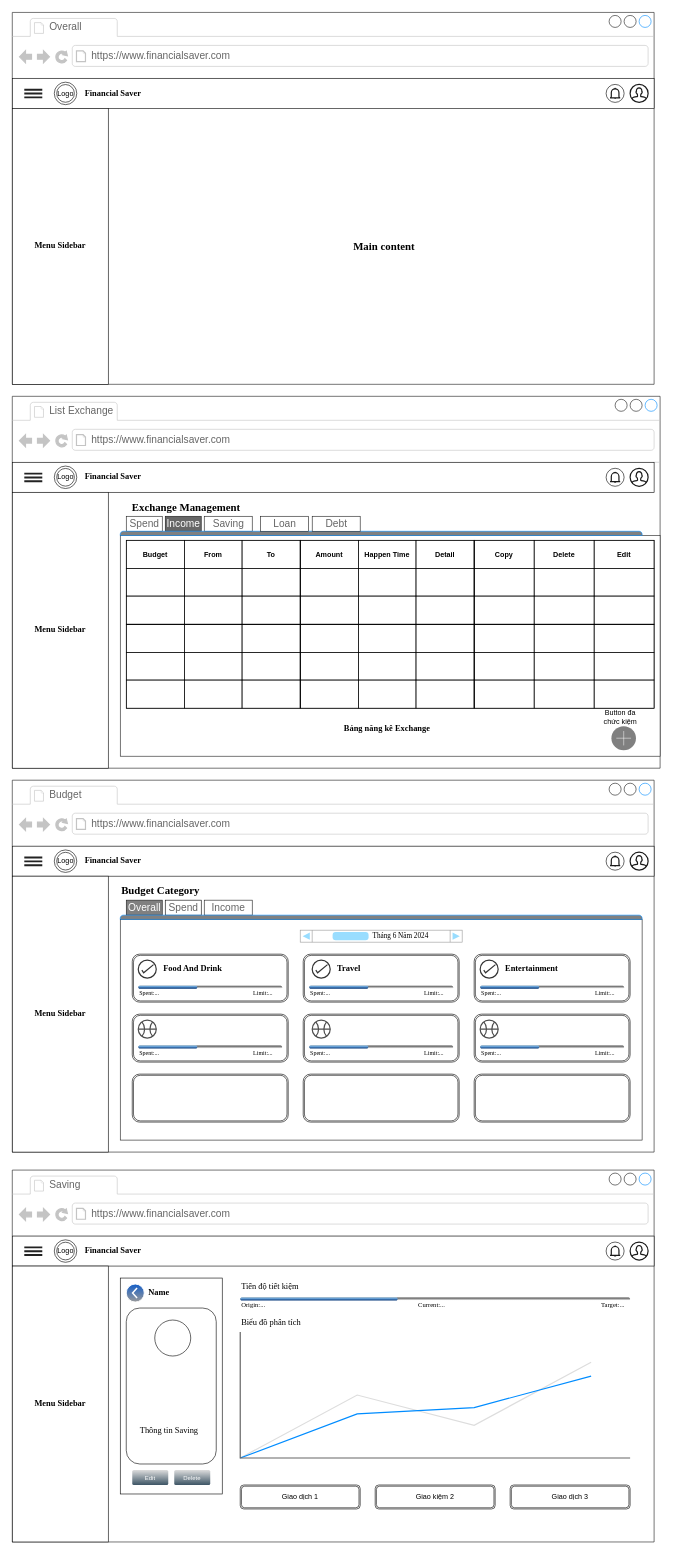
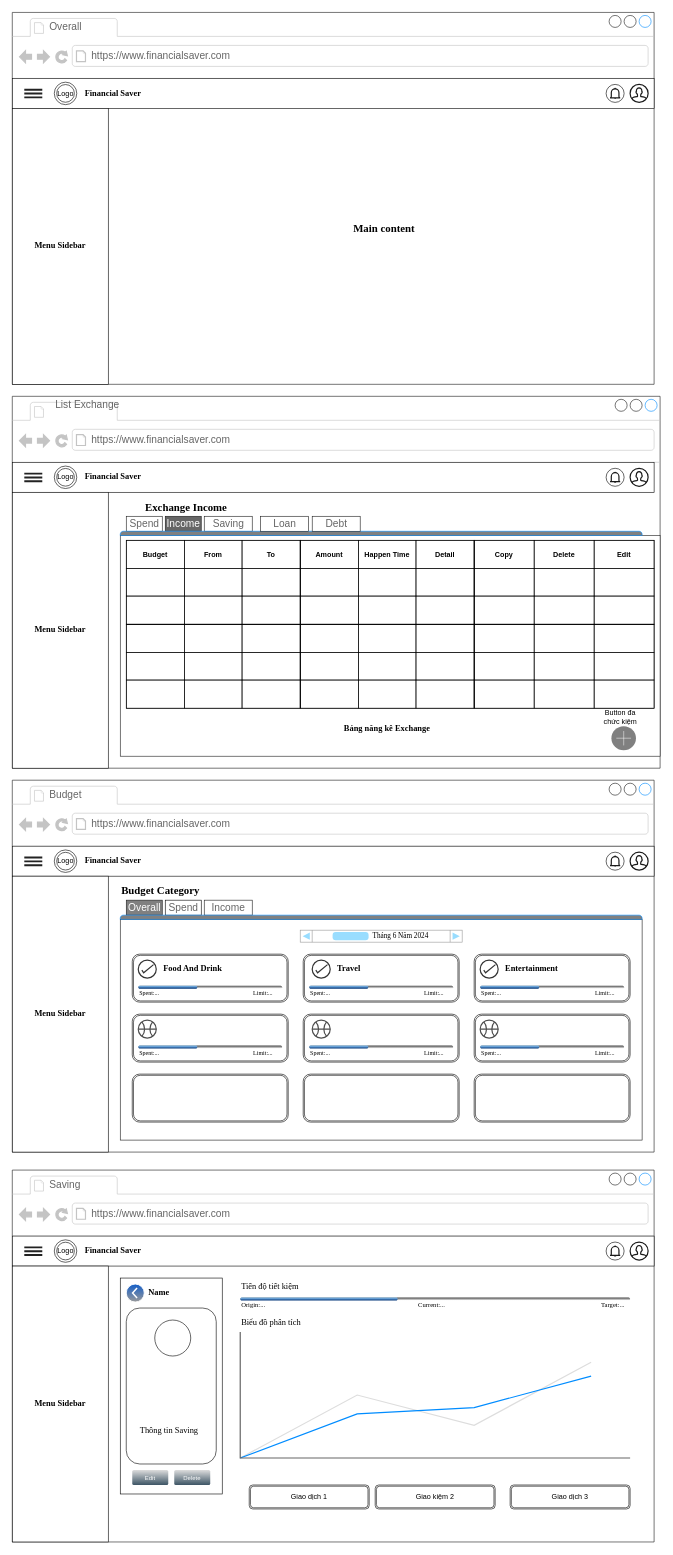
- <mxCell id="10" value="&lt;font face=&quot;Tahoma&quot; style=&quot;font-size: 18px;&quot;&gt;&lt;b&gt;Main content&lt;/b&gt;&lt;/font&gt;" style="text;html=1;align=center;verticalAlign=middle;whiteSpace=wrap;rounded=0;" vertex="1" parent="2"><mxGeometry x="550" y="375" width="140" height="30" as="geometry" /></mxCell>
+ <mxCell id="10" value="&lt;font face=&quot;Tahoma&quot; style=&quot;font-size: 18px;&quot;&gt;&lt;b&gt;Main content&lt;/b&gt;&lt;/font&gt;" style="text;html=1;align=center;verticalAlign=middle;whiteSpace=wrap;rounded=0;" vertex="1" parent="2"><mxGeometry x="550" y="345" width="140" height="30" as="geometry" /></mxCell>
- <mxCell id="15" value="List Exchange" style="strokeWidth=1;shadow=0;dashed=0;align=center;html=1;shape=mxgraph.mockup.containers.anchor;fontSize=17;fontColor=#666666;align=left;whiteSpace=wrap;" vertex="1" parent="14"><mxGeometry x="60" y="12" width="110" height="26" as="geometry" /></mxCell>
+ <mxCell id="15" value="List Exchange" style="strokeWidth=1;shadow=0;dashed=0;align=center;html=1;shape=mxgraph.mockup.containers.anchor;fontSize=17;fontColor=#666666;align=left;whiteSpace=wrap;" vertex="1" parent="14"><mxGeometry x="70" y="2" width="110" height="26" as="geometry" /></mxCell>
- <mxCell id="25" value="&lt;font face=&quot;Tahoma&quot;&gt;&lt;span style=&quot;font-size: 18px;&quot;&gt;&lt;b&gt;Exchange Management&lt;/b&gt;&lt;/span&gt;&lt;/font&gt;" style="text;html=1;align=center;verticalAlign=middle;whiteSpace=wrap;rounded=0;" vertex="1" parent="14"><mxGeometry x="180" y="160" width="220" height="50" as="geometry" /></mxCell>
+ <mxCell id="25" value="&lt;font face=&quot;Tahoma&quot;&gt;&lt;span style=&quot;font-size: 18px;&quot;&gt;&lt;b&gt;Exchange Income&lt;/b&gt;&lt;/span&gt;&lt;/font&gt;" style="text;html=1;align=center;verticalAlign=middle;whiteSpace=wrap;rounded=0;" vertex="1" parent="14"><mxGeometry x="180" y="160" width="220" height="50" as="geometry" /></mxCell>
- <mxCell id="195" value="Giao dịch 1" style="shape=ext;double=1;rounded=1;whiteSpace=wrap;html=1;" vertex="1" parent="169"><mxGeometry x="380" y="525" width="200" height="40" as="geometry" /></mxCell>
+ <mxCell id="195" value="Giao dịch 1" style="shape=ext;double=1;rounded=1;whiteSpace=wrap;html=1;" vertex="1" parent="169"><mxGeometry x="395" y="525" width="200" height="40" as="geometry" /></mxCell>
